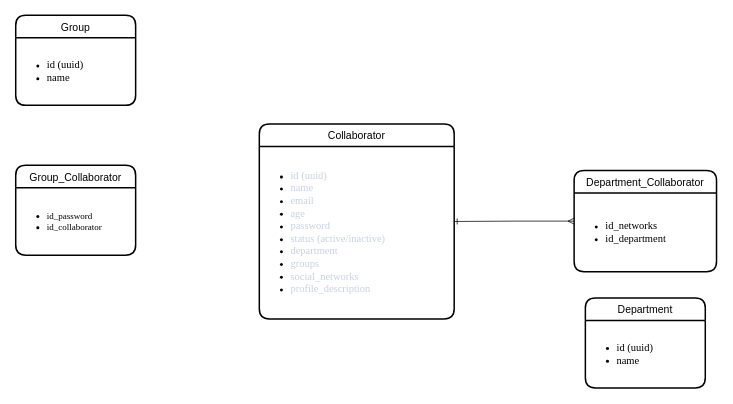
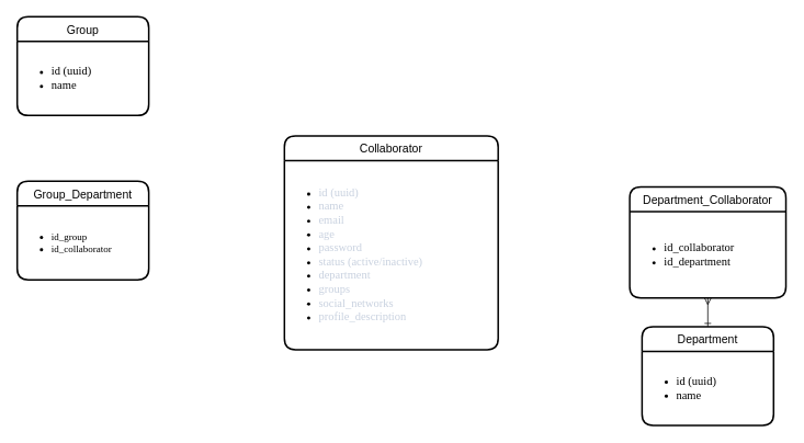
- <mxCell id="8" value="Group_Collaborator" style="swimlane;childLayout=stackLayout;horizontal=1;startSize=30;horizontalStack=0;rounded=1;fontSize=14;fontStyle=0;strokeWidth=2;resizeParent=0;resizeLast=1;shadow=0;dashed=0;align=center;" parent="1" vertex="1"><mxGeometry x="20" y="220" width="160" height="120" as="geometry"><mxRectangle x="345" y="330" width="160" height="30" as="alternateBounds" /></mxGeometry></mxCell>
+ <mxCell id="8" value="Group_Department" style="swimlane;childLayout=stackLayout;horizontal=1;startSize=30;horizontalStack=0;rounded=1;fontSize=14;fontStyle=0;strokeWidth=2;resizeParent=0;resizeLast=1;shadow=0;dashed=0;align=center;" parent="1" vertex="1"><mxGeometry x="20" y="220" width="160" height="120" as="geometry"><mxRectangle x="345" y="330" width="160" height="30" as="alternateBounds" /></mxGeometry></mxCell>
- <mxCell id="12" style="edgeStyle=orthogonalEdgeStyle;rounded=0;orthogonalLoop=1;jettySize=auto;html=1;endArrow=ERone;endFill=0;startArrow=ERmany;startFill=0;" parent="1" source="10" target="2" edge="1"><mxGeometry relative="1" as="geometry"><mxPoint x="248" y="340" as="sourcePoint" /><mxPoint x="415" y="340" as="targetPoint" /></mxGeometry></mxCell>
- <mxCell id="9" value="&lt;ul&gt;&lt;li&gt;&lt;font face=&quot;Fira Code&quot; data-font-src=&quot;https://fonts.googleapis.com/css?family=Fira+Code&quot;&gt;id_password&lt;/font&gt;&lt;/li&gt;&lt;li&gt;&lt;font face=&quot;Fira Code&quot; data-font-src=&quot;https://fonts.googleapis.com/css?family=Fira+Code&quot;&gt;id_collaborator&lt;/font&gt;&lt;/li&gt;&lt;/ul&gt;" style="text;html=1;align=left;verticalAlign=middle;resizable=0;points=[];autosize=1;strokeColor=none;" parent="8" vertex="1"><mxGeometry y="30" width="160" height="90" as="geometry" /></mxCell>
+ <mxCell id="9" value="&lt;ul&gt;&lt;li&gt;&lt;font face=&quot;Fira Code&quot; data-font-src=&quot;https://fonts.googleapis.com/css?family=Fira+Code&quot;&gt;id_group&lt;/font&gt;&lt;/li&gt;&lt;li&gt;&lt;font face=&quot;Fira Code&quot; data-font-src=&quot;https://fonts.googleapis.com/css?family=Fira+Code&quot;&gt;id_collaborator&lt;/font&gt;&lt;/li&gt;&lt;/ul&gt;" style="text;html=1;align=left;verticalAlign=middle;resizable=0;points=[];autosize=1;strokeColor=none;" parent="8" vertex="1"><mxGeometry y="30" width="160" height="90" as="geometry" /></mxCell>
- <mxCell id="11" value="&lt;ul&gt;&lt;li&gt;&lt;font face=&quot;Fira Code&quot; data-font-src=&quot;https://fonts.googleapis.com/css?family=Fira+Code&quot; style=&quot;font-size: 14px&quot;&gt;id_networks&lt;/font&gt;&lt;/li&gt;&lt;li&gt;&lt;font face=&quot;Fira Code&quot; data-font-src=&quot;https://fonts.googleapis.com/css?family=Fira+Code&quot; style=&quot;font-size: 14px&quot;&gt;id_department&lt;/font&gt;&lt;/li&gt;&lt;/ul&gt;" style="text;html=1;align=left;verticalAlign=middle;resizable=0;points=[];autosize=1;strokeColor=none;" parent="10" vertex="1"><mxGeometry y="30" width="190" height="105" as="geometry" /></mxCell>
+ <mxCell id="11" value="&lt;ul&gt;&lt;li&gt;&lt;font face=&quot;Fira Code&quot; data-font-src=&quot;https://fonts.googleapis.com/css?family=Fira+Code&quot; style=&quot;font-size: 14px&quot;&gt;id_collaborator&lt;/font&gt;&lt;/li&gt;&lt;li&gt;&lt;font face=&quot;Fira Code&quot; data-font-src=&quot;https://fonts.googleapis.com/css?family=Fira+Code&quot; style=&quot;font-size: 14px&quot;&gt;id_department&lt;/font&gt;&lt;/li&gt;&lt;/ul&gt;" style="text;html=1;align=left;verticalAlign=middle;resizable=0;points=[];autosize=1;strokeColor=none;" parent="10" vertex="1"><mxGeometry y="30" width="190" height="105" as="geometry" /></mxCell>
+ <mxCell id="13" style="edgeStyle=orthogonalEdgeStyle;rounded=0;orthogonalLoop=1;jettySize=auto;html=1;entryX=0.5;entryY=0;entryDx=0;entryDy=0;endArrow=ERone;endFill=0;startArrow=ERmany;startFill=0;exitX=0.5;exitY=1;exitDx=0;exitDy=0;" parent="1" source="10" target="6" edge="1"><mxGeometry relative="1" as="geometry"><mxPoint x="860" y="-103" as="sourcePoint" /><mxPoint x="693" y="-103" as="targetPoint" /></mxGeometry></mxCell>
